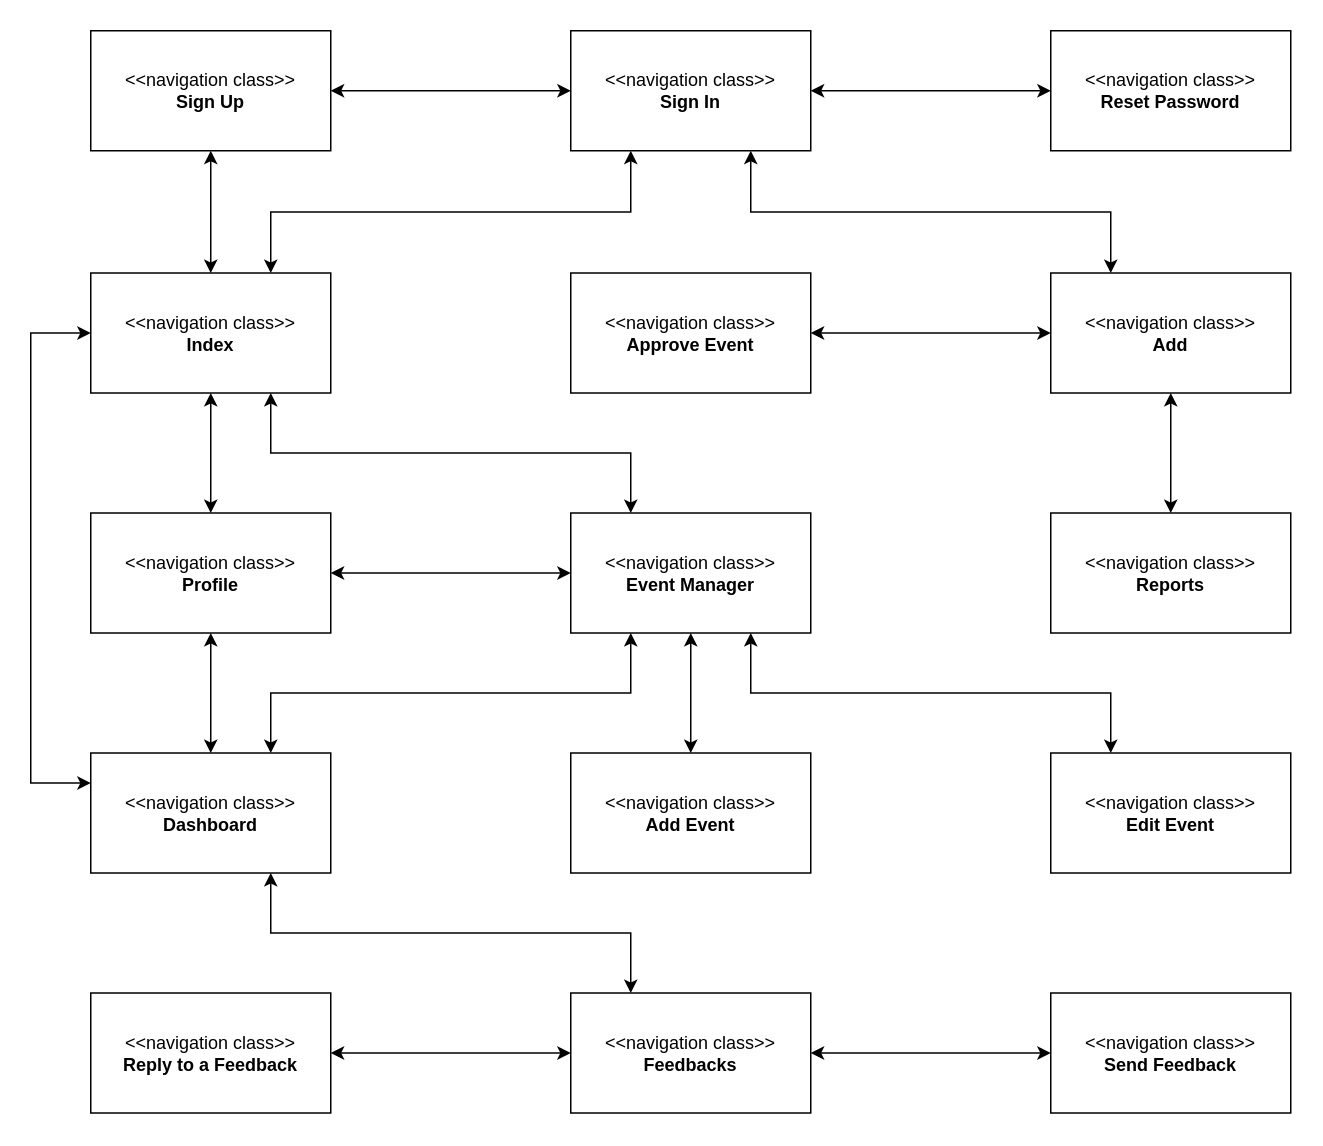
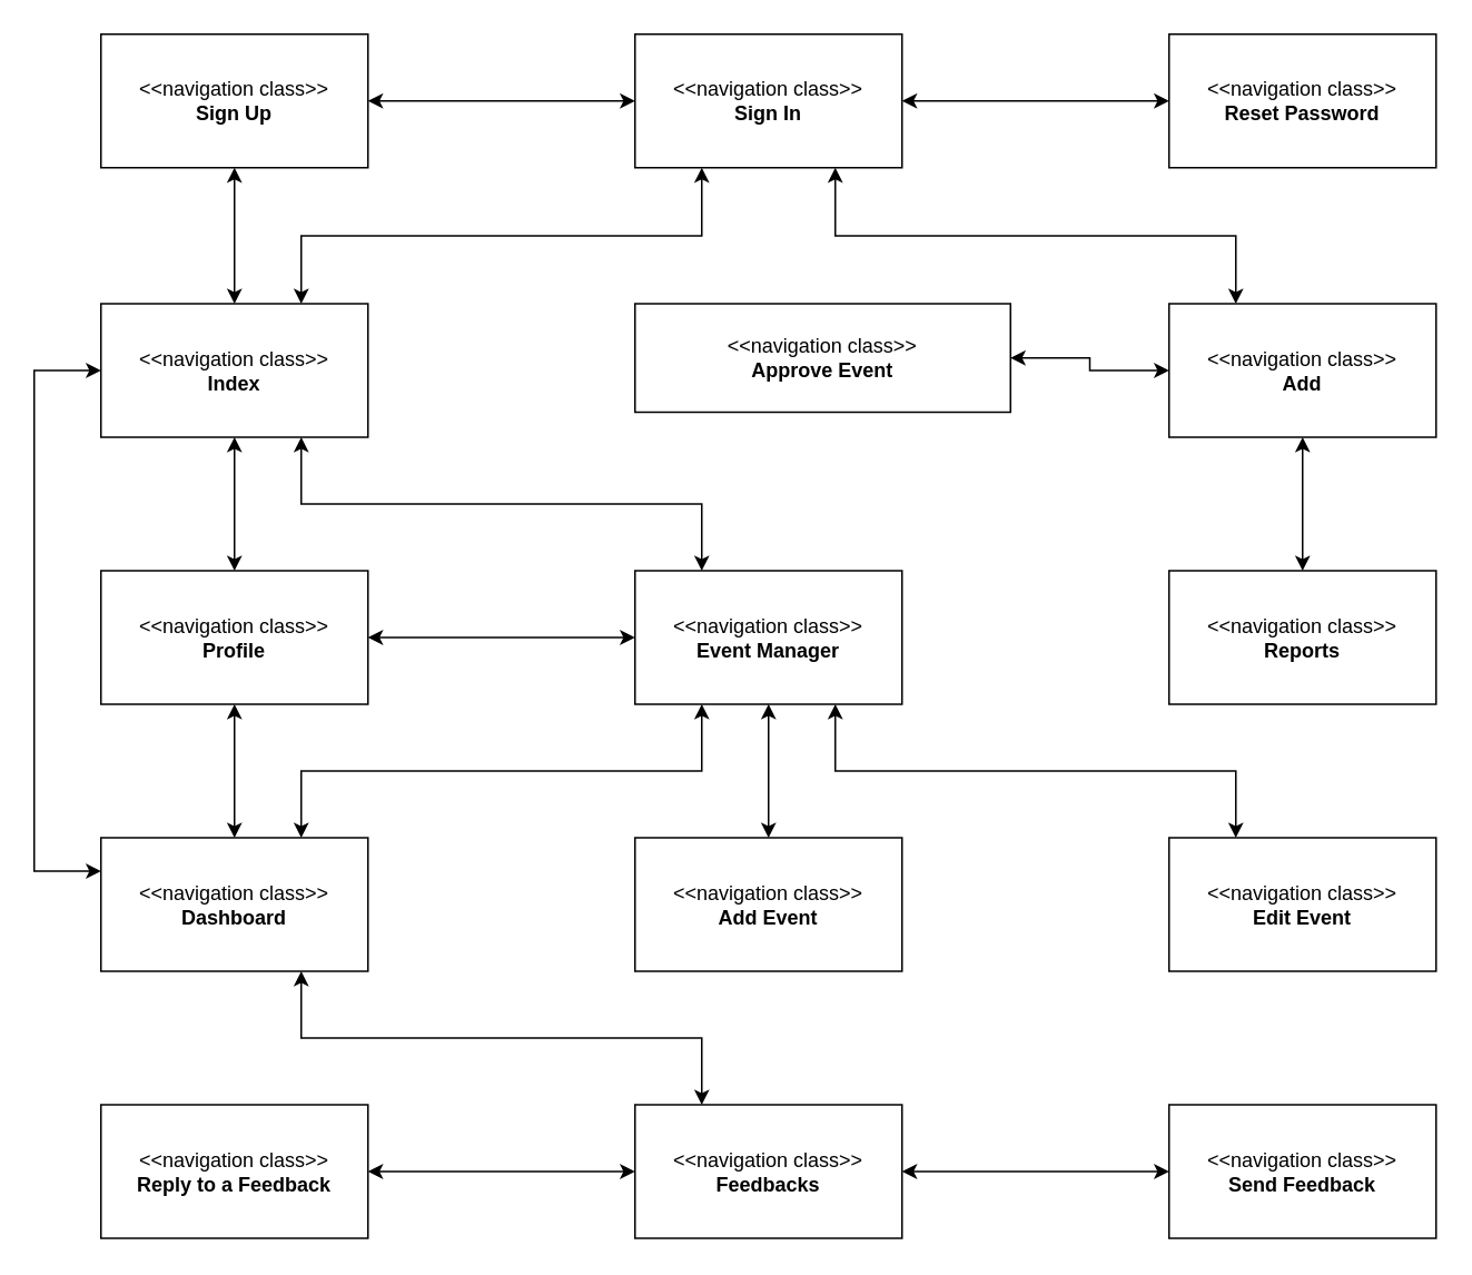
- <mxCell id="25" value="&amp;lt;&amp;lt;navigation class&amp;gt;&amp;gt;&lt;br&gt;&lt;b&gt;Approve Event&lt;/b&gt;" style="rounded=0;whiteSpace=wrap;html=1;" parent="1" vertex="1"><mxGeometry x="380" y="181.5" width="160" height="80" as="geometry" /></mxCell>
+ <mxCell id="25" value="&amp;lt;&amp;lt;navigation class&amp;gt;&amp;gt;&lt;br&gt;&lt;b&gt;Approve Event&lt;/b&gt;" style="rounded=0;whiteSpace=wrap;html=1;" parent="1" vertex="1"><mxGeometry x="380" y="181.5" width="225" height="65" as="geometry" /></mxCell>
